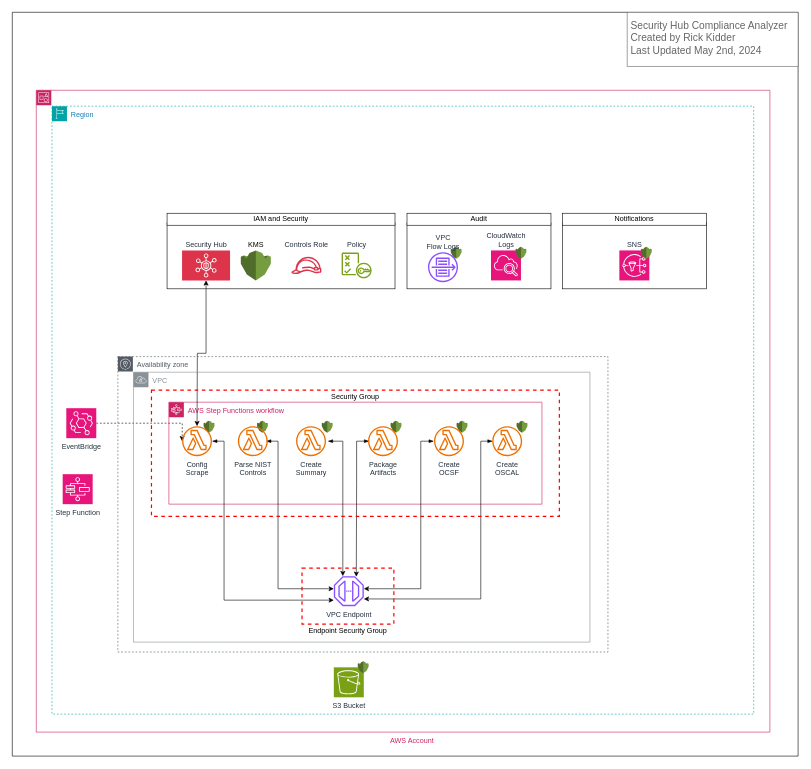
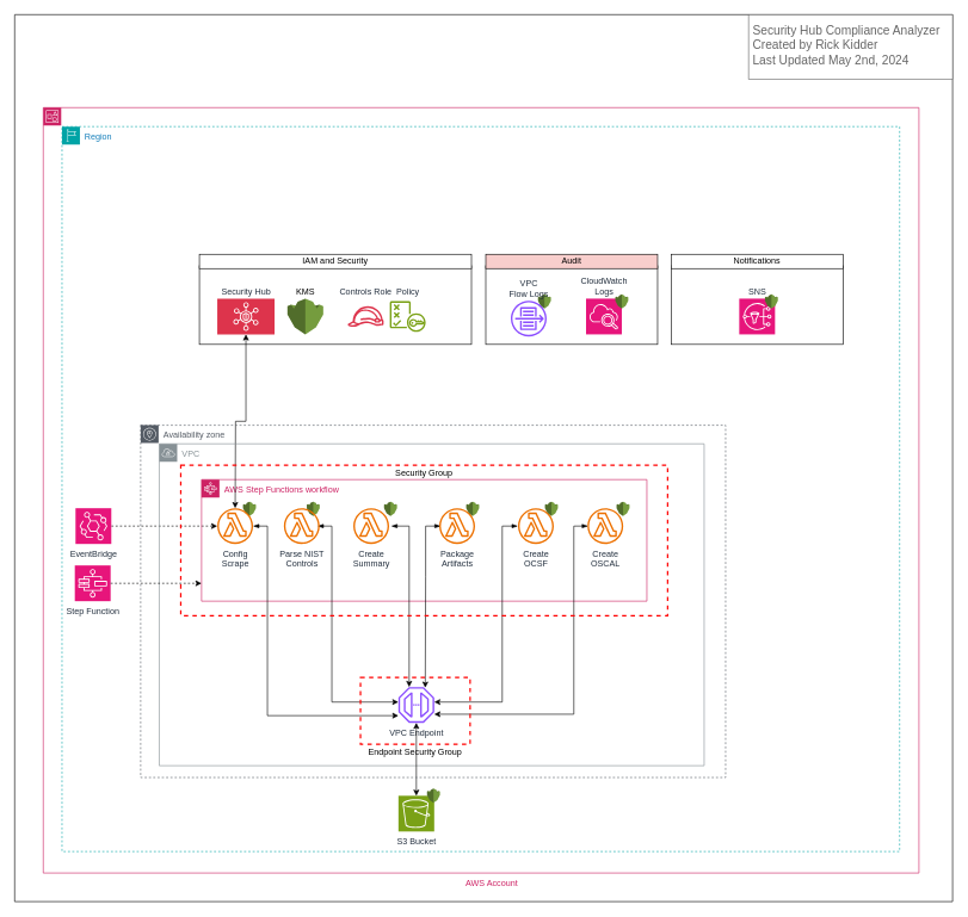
- <mxCell id="30" value="Audit" style="rounded=0;whiteSpace=wrap;html=1;" parent="1" vertex="1"><mxGeometry x="678" y="355" width="240" height="20" as="geometry" /></mxCell>
+ <mxCell id="30" value="Audit" style="rounded=0;whiteSpace=wrap;html=1;fillColor=#f8cecc;" parent="1" vertex="1"><mxGeometry x="678" y="355" width="240" height="20" as="geometry" /></mxCell>
- <mxCell id="9" value="Policy" style="sketch=0;outlineConnect=0;fontColor=#232F3E;gradientColor=none;fillColor=#7AA116;strokeColor=none;dashed=0;verticalLabelPosition=top;verticalAlign=bottom;align=center;html=1;fontSize=12;fontStyle=0;aspect=fixed;pointerEvents=1;shape=mxgraph.aws4.policy;labelPosition=center;" parent="1" vertex="1"><mxGeometry x="569" y="417" width="50" height="50" as="geometry" /></mxCell>
+ <mxCell id="9" value="Policy" style="sketch=0;outlineConnect=0;fontColor=#232F3E;gradientColor=none;fillColor=#7AA116;strokeColor=none;dashed=0;verticalLabelPosition=top;verticalAlign=bottom;align=center;html=1;fontSize=12;fontStyle=0;aspect=fixed;pointerEvents=1;shape=mxgraph.aws4.policy;labelPosition=center;" parent="1" vertex="1"><mxGeometry x="544" y="417" width="50" height="50" as="geometry" /></mxCell>
- <mxCell id="36" value="EventBridge" style="sketch=0;points=[[0,0,0],[0.25,0,0],[0.5,0,0],[0.75,0,0],[1,0,0],[0,1,0],[0.25,1,0],[0.5,1,0],[0.75,1,0],[1,1,0],[0,0.25,0],[0,0.5,0],[0,0.75,0],[1,0.25,0],[1,0.5,0],[1,0.75,0]];outlineConnect=0;fontColor=#232F3E;fillColor=#E7157B;strokeColor=#ffffff;dashed=0;verticalLabelPosition=bottom;verticalAlign=top;align=center;html=1;fontSize=12;fontStyle=0;aspect=fixed;shape=mxgraph.aws4.resourceIcon;resIcon=mxgraph.aws4.eventbridge;" parent="34" vertex="1"><mxGeometry x="50" y="530" width="50" height="50" as="geometry" /></mxCell>
+ <mxCell id="36" value="EventBridge" style="sketch=0;points=[[0,0,0],[0.25,0,0],[0.5,0,0],[0.75,0,0],[1,0,0],[0,1,0],[0.25,1,0],[0.5,1,0],[0.75,1,0],[1,1,0],[0,0.25,0],[0,0.5,0],[0,0.75,0],[1,0.25,0],[1,0.5,0],[1,0.75,0]];outlineConnect=0;fontColor=#232F3E;fillColor=#E7157B;strokeColor=#ffffff;dashed=0;verticalLabelPosition=bottom;verticalAlign=top;align=center;html=1;fontSize=12;fontStyle=0;aspect=fixed;shape=mxgraph.aws4.resourceIcon;resIcon=mxgraph.aws4.eventbridge;" parent="34" vertex="1"><mxGeometry x="45" y="560" width="50" height="50" as="geometry" /></mxCell>
+ <mxCell id="51" style="edgeStyle=orthogonalEdgeStyle;rounded=0;orthogonalLoop=1;jettySize=auto;html=1;dashed=1;" parent="1" source="40" target="11" edge="1"><mxGeometry relative="1" as="geometry"><Array as="points"><mxPoint x="243" y="815" /><mxPoint x="243" y="815" /></Array></mxGeometry></mxCell>
+ <mxCell id="38" style="edgeStyle=orthogonalEdgeStyle;rounded=0;orthogonalLoop=1;jettySize=auto;html=1;startArrow=classic;startFill=1;" parent="34" source="37" target="35" edge="1"><mxGeometry relative="1" as="geometry" /></mxCell>
